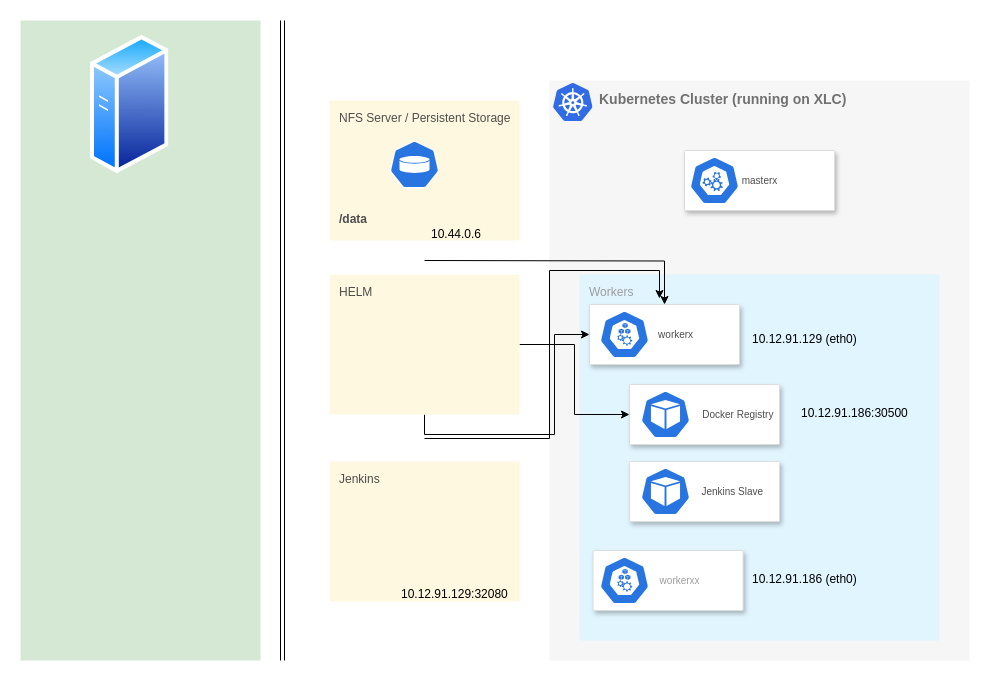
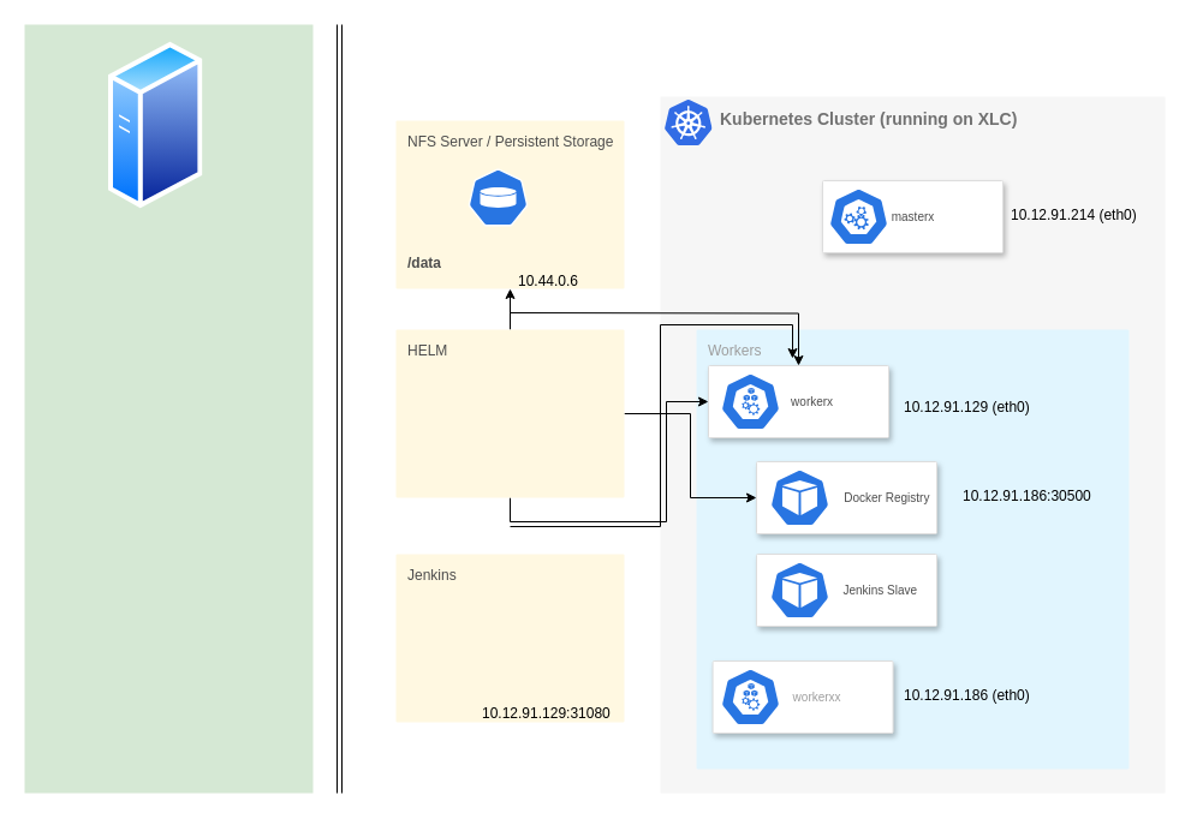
+ <mxCell id="33" value="10.12.91.214 (eth0)" style="text;whiteSpace=wrap;html=1;" vertex="1" parent="1"><mxGeometry x="839" y="165" width="130" height="30" as="geometry" /></mxCell>
+ <mxCell id="19" style="edgeStyle=orthogonalEdgeStyle;rounded=0;orthogonalLoop=1;jettySize=auto;html=1;exitX=0.5;exitY=0;exitDx=0;exitDy=0;entryX=0.5;entryY=1;entryDx=0;entryDy=0;" edge="1" parent="1" source="22" target="6"><mxGeometry relative="1" as="geometry" /></mxCell>
- <mxCell id="29" value="10.12.91.129:32080" style="text;whiteSpace=wrap;html=1;" vertex="1" parent="1"><mxGeometry x="399" y="580" width="130" height="30" as="geometry" /></mxCell>
+ <mxCell id="29" value="10.12.91.129:31080" style="text;whiteSpace=wrap;html=1;" vertex="1" parent="1"><mxGeometry x="399" y="580" width="130" height="30" as="geometry" /></mxCell>
